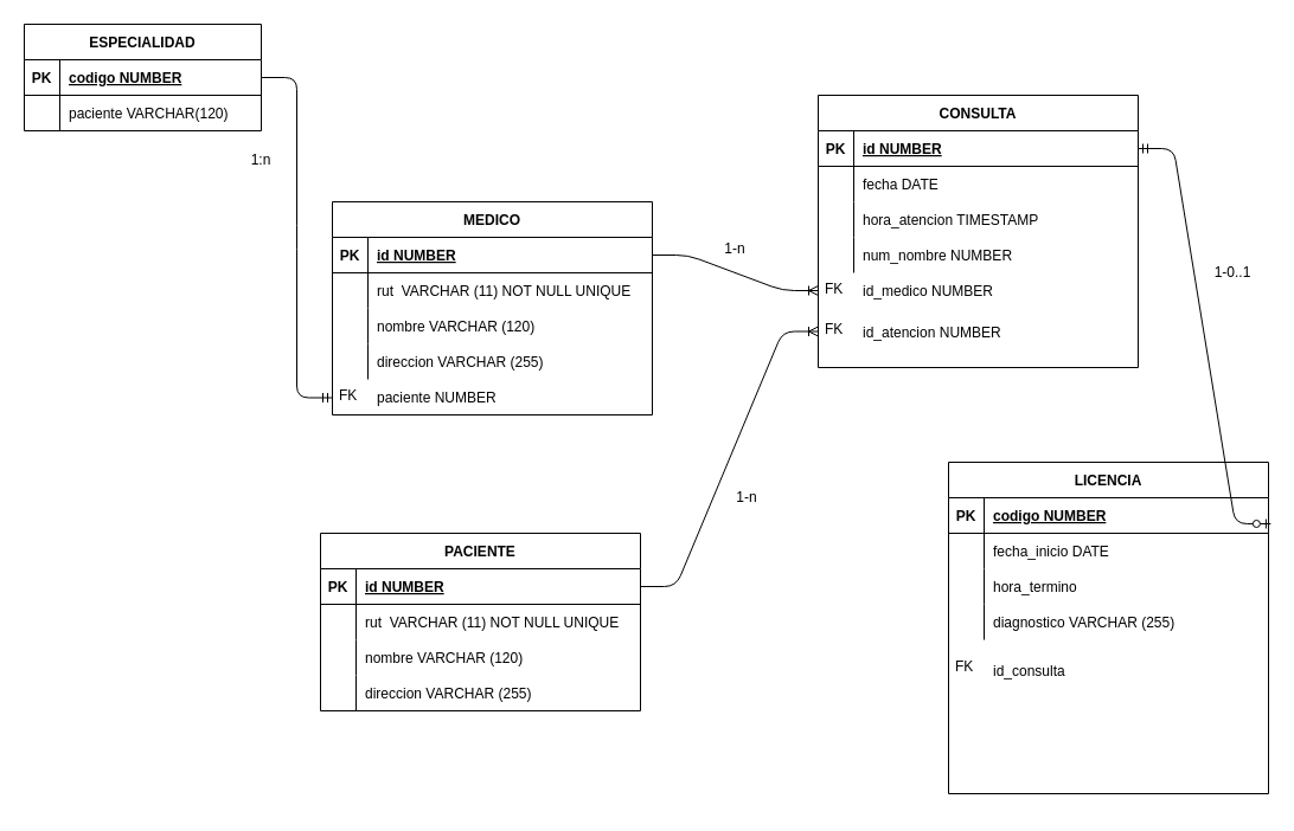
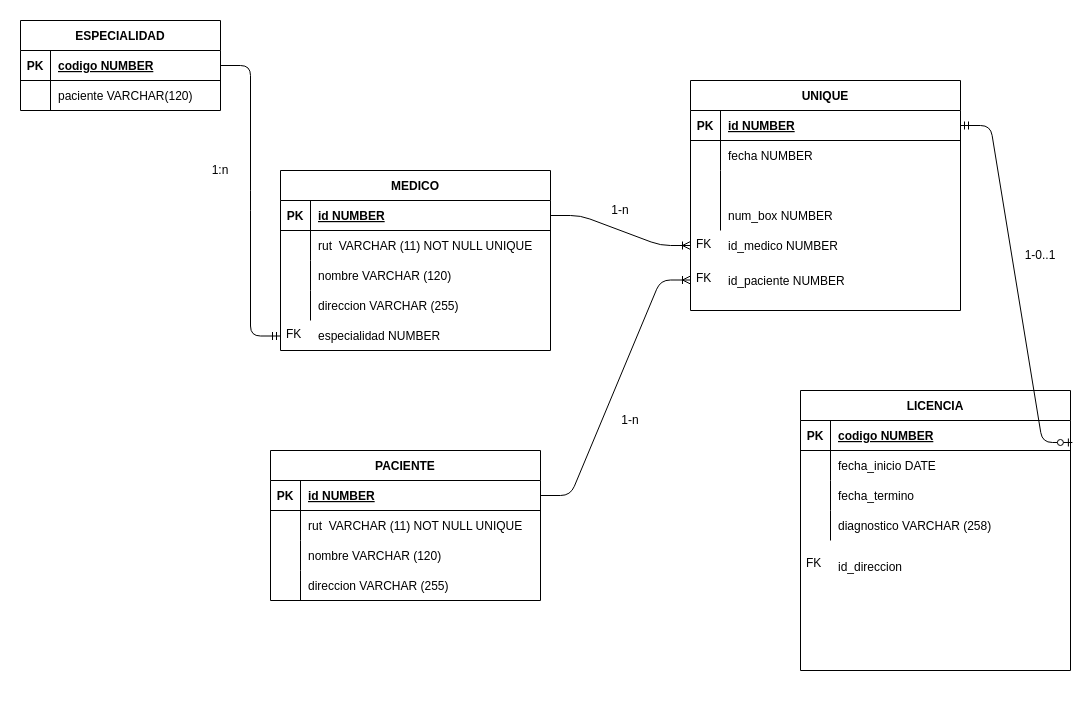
- <mxCell id="41" value="CONSULTA" style="shape=table;startSize=30;container=1;collapsible=1;childLayout=tableLayout;fixedRows=1;rowLines=0;fontStyle=1;align=center;resizeLast=1;" parent="40" vertex="1"><mxGeometry width="270" height="230" as="geometry" /></mxCell>
+ <mxCell id="41" value="UNIQUE" style="shape=table;startSize=30;container=1;collapsible=1;childLayout=tableLayout;fixedRows=1;rowLines=0;fontStyle=1;align=center;resizeLast=1;" parent="40" vertex="1"><mxGeometry width="270" height="230" as="geometry" /></mxCell>
- <mxCell id="80" value="1:n&lt;br&gt;" style="text;html=1;strokeColor=none;fillColor=none;align=center;verticalAlign=middle;whiteSpace=wrap;rounded=0;" vertex="1" parent="1"><mxGeometry x="200" y="125" width="40" height="20" as="geometry" /></mxCell>
+ <mxCell id="80" value="1:n&lt;br&gt;" style="text;html=1;strokeColor=none;fillColor=none;align=center;verticalAlign=middle;whiteSpace=wrap;rounded=0;" vertex="1" parent="1"><mxGeometry x="200" y="160" width="40" height="20" as="geometry" /></mxCell>
- <mxCell id="47" value="fecha DATE" style="shape=partialRectangle;connectable=0;fillColor=none;top=0;left=0;bottom=0;right=0;align=left;spacingLeft=6;overflow=hidden;" parent="45" vertex="1"><mxGeometry x="30" width="240" height="30" as="geometry" /></mxCell>
+ <mxCell id="47" value="fecha NUMBER" style="shape=partialRectangle;connectable=0;fillColor=none;top=0;left=0;bottom=0;right=0;align=left;spacingLeft=6;overflow=hidden;" parent="45" vertex="1"><mxGeometry x="30" width="240" height="30" as="geometry" /></mxCell>
- <mxCell id="50" value="hora_atencion TIMESTAMP" style="shape=partialRectangle;connectable=0;fillColor=none;top=0;left=0;bottom=0;right=0;align=left;spacingLeft=6;overflow=hidden;" parent="48" vertex="1"><mxGeometry x="30" width="240" height="30" as="geometry" /></mxCell>
- <mxCell id="53" value="num_nombre NUMBER" style="shape=partialRectangle;connectable=0;fillColor=none;top=0;left=0;bottom=0;right=0;align=left;spacingLeft=6;overflow=hidden;" parent="51" vertex="1"><mxGeometry x="30" width="240" height="30" as="geometry" /></mxCell>
+ <mxCell id="53" value="num_box NUMBER" style="shape=partialRectangle;connectable=0;fillColor=none;top=0;left=0;bottom=0;right=0;align=left;spacingLeft=6;overflow=hidden;" parent="51" vertex="1"><mxGeometry x="30" width="240" height="30" as="geometry" /></mxCell>
- <mxCell id="78" value="1-0..1" style="text;html=1;strokeColor=none;fillColor=none;align=center;verticalAlign=middle;whiteSpace=wrap;rounded=0;" vertex="1" parent="1"><mxGeometry x="1020" y="220" width="40" height="20" as="geometry" /></mxCell>
+ <mxCell id="78" value="1-0..1" style="text;html=1;strokeColor=none;fillColor=none;align=center;verticalAlign=middle;whiteSpace=wrap;rounded=0;" vertex="1" parent="1"><mxGeometry x="1020" y="245" width="40" height="20" as="geometry" /></mxCell>
- <mxCell id="56" value="id_atencion NUMBER" style="shape=partialRectangle;connectable=0;fillColor=none;top=0;left=0;bottom=0;right=0;align=left;spacingLeft=6;overflow=hidden;" parent="40" vertex="1"><mxGeometry x="30" y="185" width="240" height="30" as="geometry" /></mxCell>
+ <mxCell id="56" value="id_paciente NUMBER" style="shape=partialRectangle;connectable=0;fillColor=none;top=0;left=0;bottom=0;right=0;align=left;spacingLeft=6;overflow=hidden;" parent="40" vertex="1"><mxGeometry x="30" y="185" width="240" height="30" as="geometry" /></mxCell>
- <mxCell id="16" value="paciente NUMBER" style="shape=partialRectangle;connectable=0;fillColor=none;top=0;left=0;bottom=0;right=0;align=left;spacingLeft=6;overflow=hidden;" parent="2" vertex="1"><mxGeometry x="30" y="150" width="240" height="30" as="geometry" /></mxCell>
+ <mxCell id="16" value="especialidad NUMBER" style="shape=partialRectangle;connectable=0;fillColor=none;top=0;left=0;bottom=0;right=0;align=left;spacingLeft=6;overflow=hidden;" parent="2" vertex="1"><mxGeometry x="30" y="150" width="240" height="30" as="geometry" /></mxCell>
- <mxCell id="70" value="hora_termino" style="shape=partialRectangle;connectable=0;fillColor=none;top=0;left=0;bottom=0;right=0;align=left;spacingLeft=6;overflow=hidden;" parent="68" vertex="1"><mxGeometry x="30" width="240" height="30" as="geometry" /></mxCell>
+ <mxCell id="70" value="fecha_termino" style="shape=partialRectangle;connectable=0;fillColor=none;top=0;left=0;bottom=0;right=0;align=left;spacingLeft=6;overflow=hidden;" parent="68" vertex="1"><mxGeometry x="30" width="240" height="30" as="geometry" /></mxCell>
- <mxCell id="73" value="diagnostico VARCHAR (255)" style="shape=partialRectangle;connectable=0;fillColor=none;top=0;left=0;bottom=0;right=0;align=left;spacingLeft=6;overflow=hidden;" parent="71" vertex="1"><mxGeometry x="30" width="240" height="30" as="geometry" /></mxCell>
+ <mxCell id="73" value="diagnostico VARCHAR (258)" style="shape=partialRectangle;connectable=0;fillColor=none;top=0;left=0;bottom=0;right=0;align=left;spacingLeft=6;overflow=hidden;" parent="71" vertex="1"><mxGeometry x="30" width="240" height="30" as="geometry" /></mxCell>
- <mxCell id="74" value="id_consulta" style="shape=partialRectangle;connectable=0;fillColor=none;top=0;left=0;bottom=0;right=0;align=left;spacingLeft=6;overflow=hidden;" vertex="1" parent="60"><mxGeometry x="30" y="159.0" width="240" height="34.913" as="geometry" /></mxCell>
+ <mxCell id="74" value="id_direccion" style="shape=partialRectangle;connectable=0;fillColor=none;top=0;left=0;bottom=0;right=0;align=left;spacingLeft=6;overflow=hidden;" vertex="1" parent="60"><mxGeometry x="30" y="159.0" width="240" height="34.913" as="geometry" /></mxCell>
